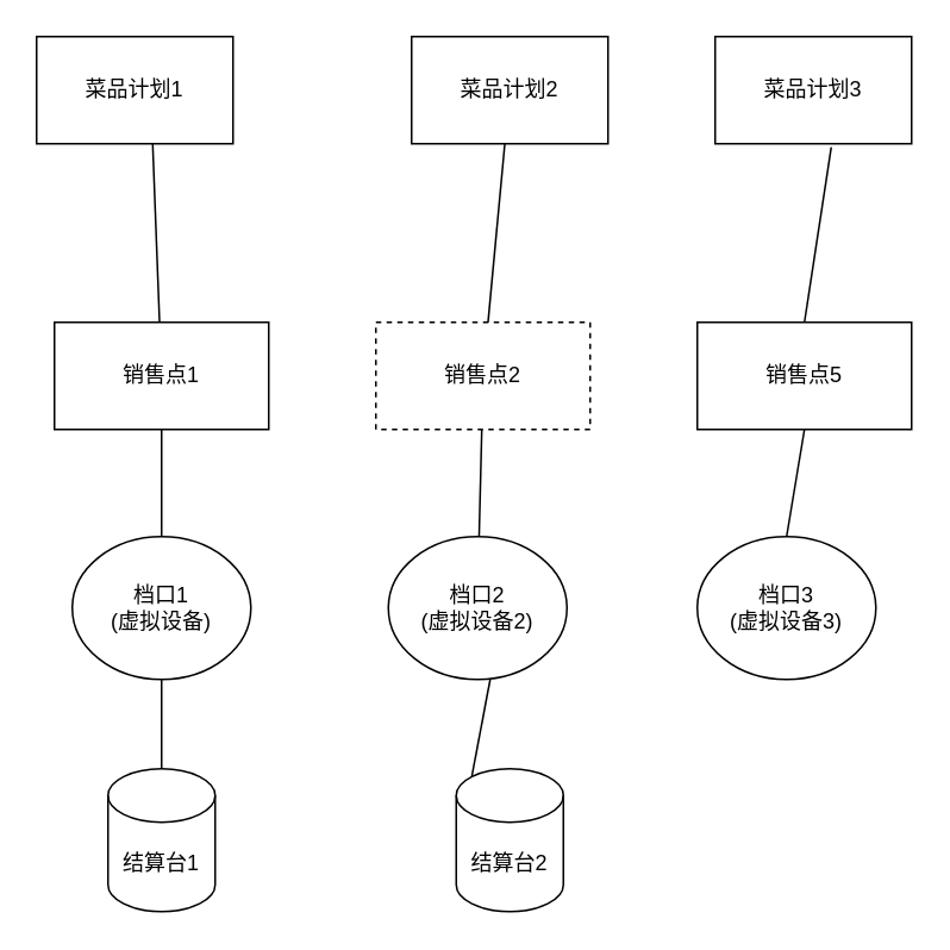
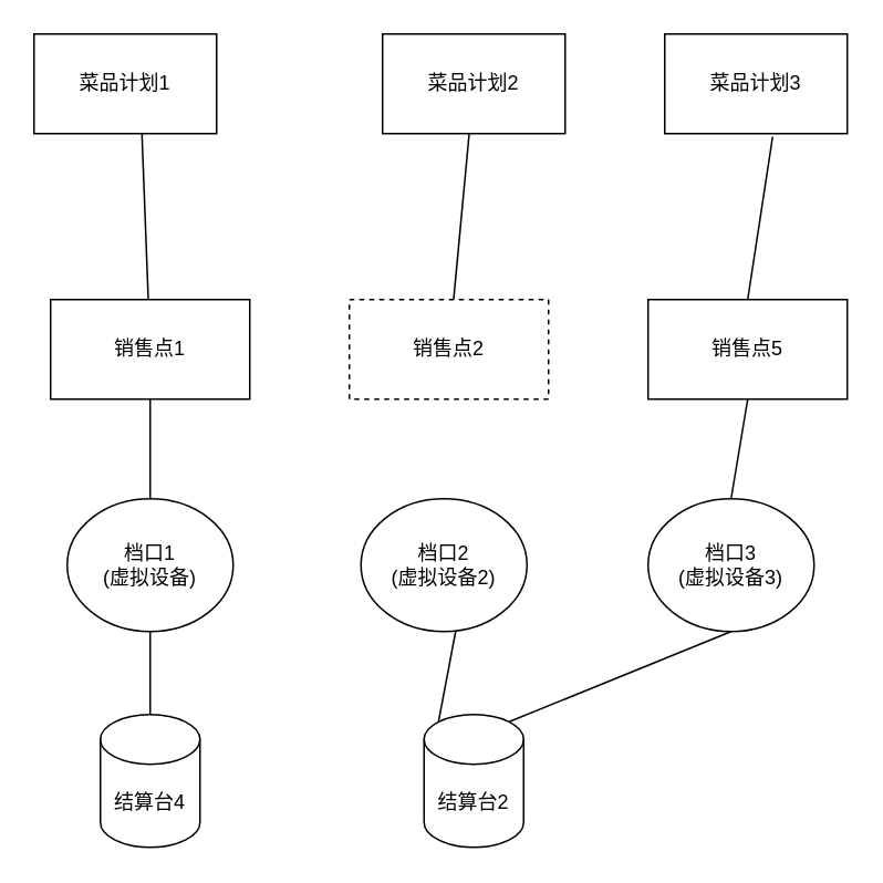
- <mxCell id="8" value="" style="endArrow=none;html=1;" edge="1" parent="1" source="6" target="3"><mxGeometry width="50" height="50" relative="1" as="geometry"><mxPoint x="290" y="440" as="sourcePoint" /><mxPoint x="340" y="390" as="targetPoint" /></mxGeometry></mxCell>
+ <mxCell id="21" value="" style="endArrow=none;html=1;exitX=0.855;exitY=0;exitDx=0;exitDy=4.35;exitPerimeter=0;entryX=0.5;entryY=1;entryDx=0;entryDy=0;" edge="1" parent="1" source="18" target="15"><mxGeometry width="50" height="50" relative="1" as="geometry"><mxPoint x="290" y="340" as="sourcePoint" /><mxPoint x="440" y="390" as="targetPoint" /></mxGeometry></mxCell>
- <mxCell id="17" value="结算台1" style="shape=cylinder3;whiteSpace=wrap;html=1;boundedLbl=1;backgroundOutline=1;size=15;" vertex="1" parent="1"><mxGeometry x="60" y="430" width="60" height="80" as="geometry" /></mxCell>
+ <mxCell id="17" value="结算台4" style="shape=cylinder3;whiteSpace=wrap;html=1;boundedLbl=1;backgroundOutline=1;size=15;" vertex="1" parent="1"><mxGeometry x="60" y="430" width="60" height="80" as="geometry" /></mxCell>
